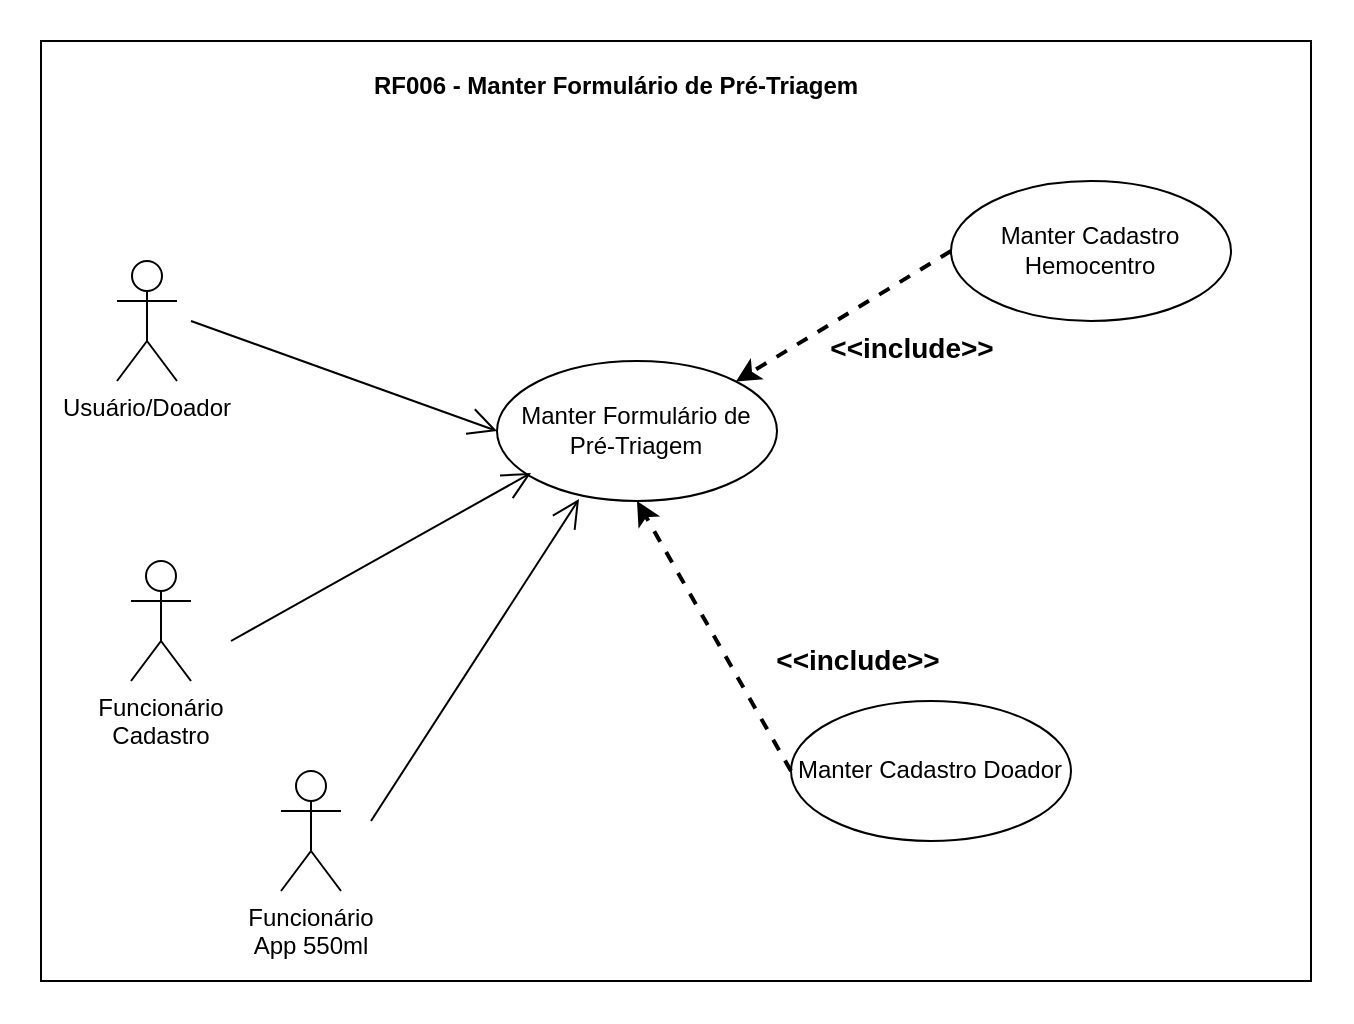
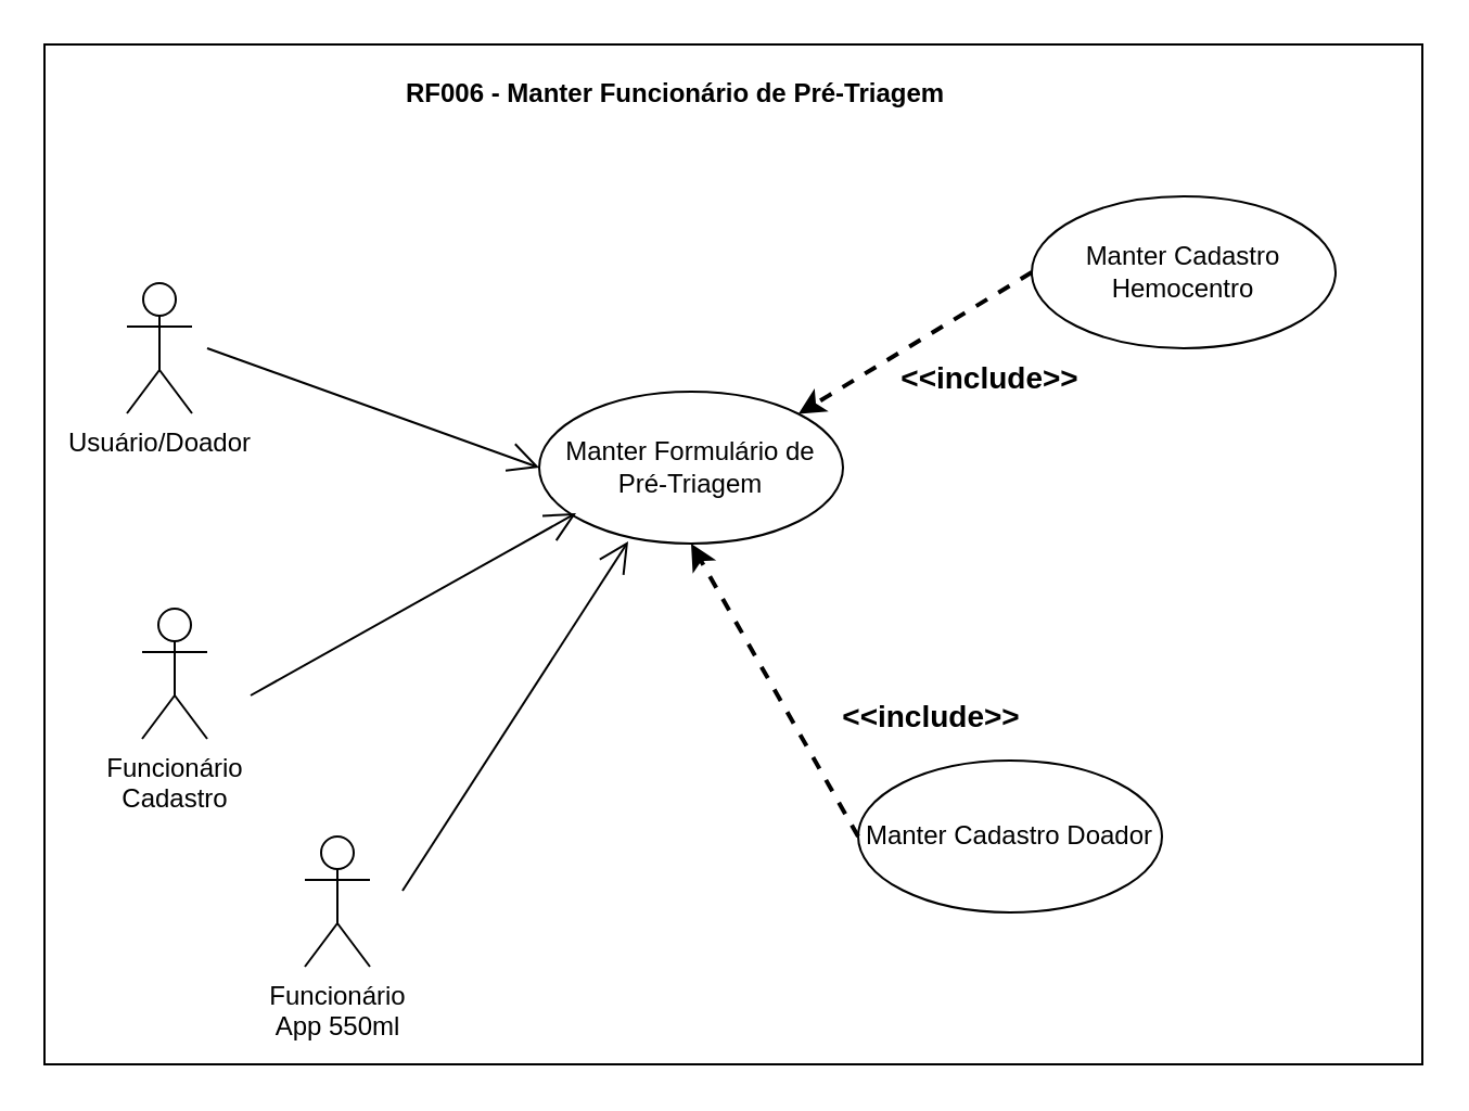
- <mxCell id="2" value="&lt;b&gt;RF006 - Manter Formulário de Pré-Triagem&lt;/b&gt;&lt;b&gt;&lt;br&gt;&lt;/b&gt;&lt;b&gt;&amp;nbsp;&lt;/b&gt;" style="text;html=1;strokeColor=none;fillColor=none;align=left;verticalAlign=middle;whiteSpace=wrap;rounded=0;" parent="1" vertex="1"><mxGeometry x="185" y="40" width="340" height="20" as="geometry" /></mxCell>
+ <mxCell id="2" value="&lt;b&gt;RF006 - Manter Funcionário de Pré-Triagem&lt;/b&gt;&lt;b&gt;&lt;br&gt;&lt;/b&gt;&lt;b&gt;&amp;nbsp;&lt;/b&gt;" style="text;html=1;strokeColor=none;fillColor=none;align=left;verticalAlign=middle;whiteSpace=wrap;rounded=0;" parent="1" vertex="1"><mxGeometry x="185" y="40" width="340" height="20" as="geometry" /></mxCell>
